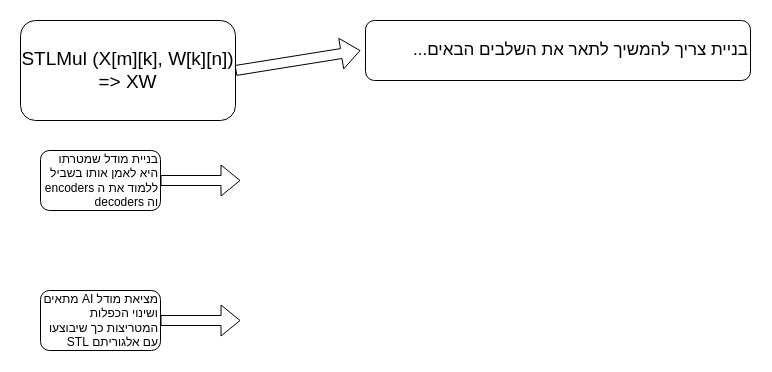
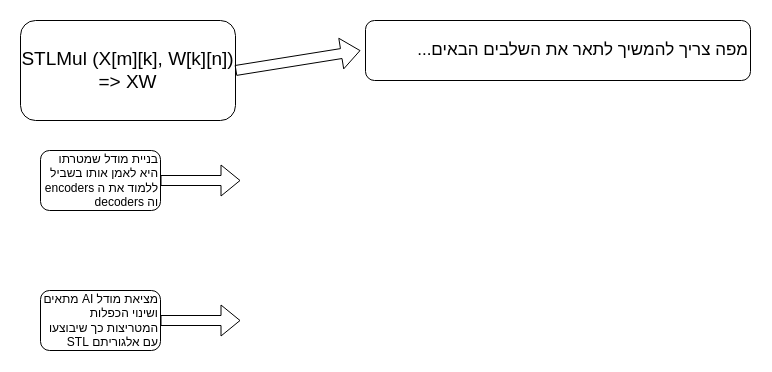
- <mxCell id="3" value="&lt;div dir=&quot;rtl&quot; style=&quot;text-align:right&quot;&gt;&lt;font style=&quot;font-size: 17px;&quot;&gt;בניית צריך להמשיך לתאר את השלבים הבאים...&lt;/font&gt;&lt;/div&gt;" style="rounded=1;whiteSpace=wrap;html=1;align=right;" vertex="1" parent="1"><mxGeometry x="365" y="20" width="385" height="60" as="geometry" /></mxCell>
+ <mxCell id="3" value="&lt;div dir=&quot;rtl&quot; style=&quot;text-align:right&quot;&gt;&lt;font style=&quot;font-size: 17px;&quot;&gt;מפה צריך להמשיך לתאר את השלבים הבאים...&lt;/font&gt;&lt;/div&gt;" style="rounded=1;whiteSpace=wrap;html=1;align=right;" vertex="1" parent="1"><mxGeometry x="365" y="20" width="385" height="60" as="geometry" /></mxCell>
